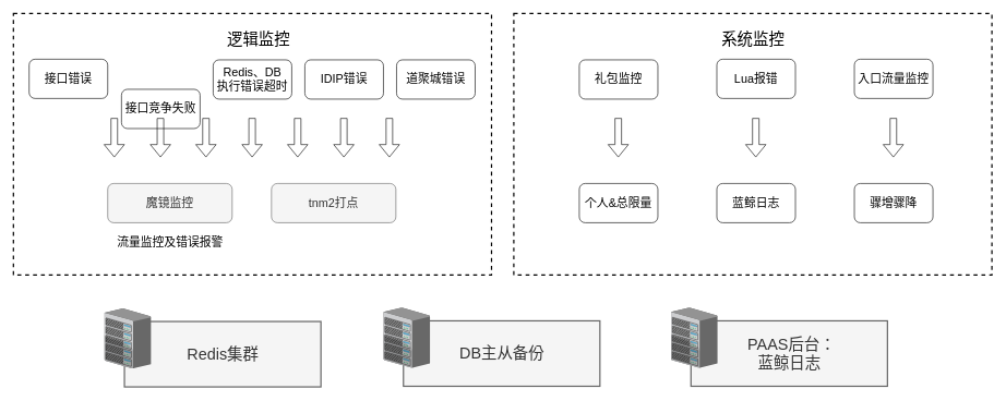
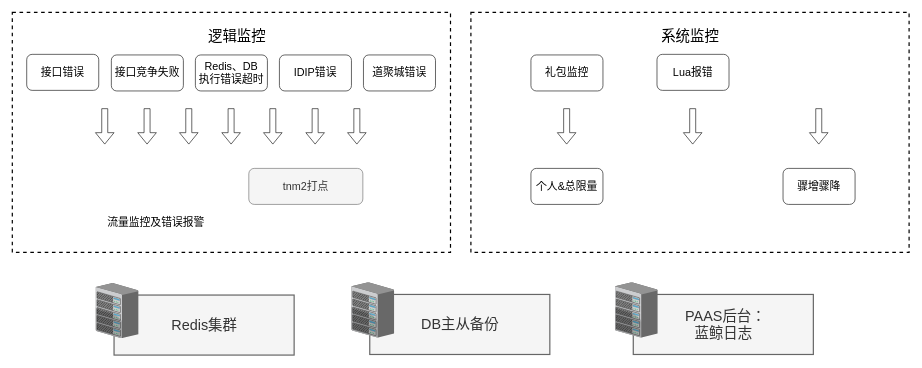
- <mxCell id="23" value="&lt;font style=&quot;font-size: 18px;&quot;&gt;入口流量监控&lt;/font&gt;" style="rounded=1;whiteSpace=wrap;html=1;" vertex="1" parent="1"><mxGeometry x="1304" y="90" width="120" height="60" as="geometry" /></mxCell>
- <mxCell id="4" value="&lt;font style=&quot;font-size: 18px;&quot;&gt;接口竞争失败&lt;/font&gt;" style="rounded=1;whiteSpace=wrap;html=1;" vertex="1" parent="1"><mxGeometry x="185" y="136" width="120" height="60" as="geometry" /></mxCell>
+ <mxCell id="4" value="&lt;font style=&quot;font-size: 18px;&quot;&gt;接口竞争失败&lt;/font&gt;" style="rounded=1;whiteSpace=wrap;html=1;" vertex="1" parent="1"><mxGeometry x="185" y="91" width="120" height="60" as="geometry" /></mxCell>
- <mxCell id="8" value="&lt;font style=&quot;font-size: 18px;&quot;&gt;魔镜监控&lt;/font&gt;" style="rounded=1;whiteSpace=wrap;html=1;fillColor=#f5f5f5;fontColor=#333333;strokeColor=#666666;" vertex="1" parent="1"><mxGeometry x="164" y="280" width="190" height="60" as="geometry" /></mxCell>
- <mxCell id="25" value="&lt;font style=&quot;font-size: 18px;&quot;&gt;蓝鲸日志&lt;/font&gt;" style="rounded=1;whiteSpace=wrap;html=1;" vertex="1" parent="1"><mxGeometry x="1094" y="280" width="120" height="60" as="geometry" /></mxCell>
